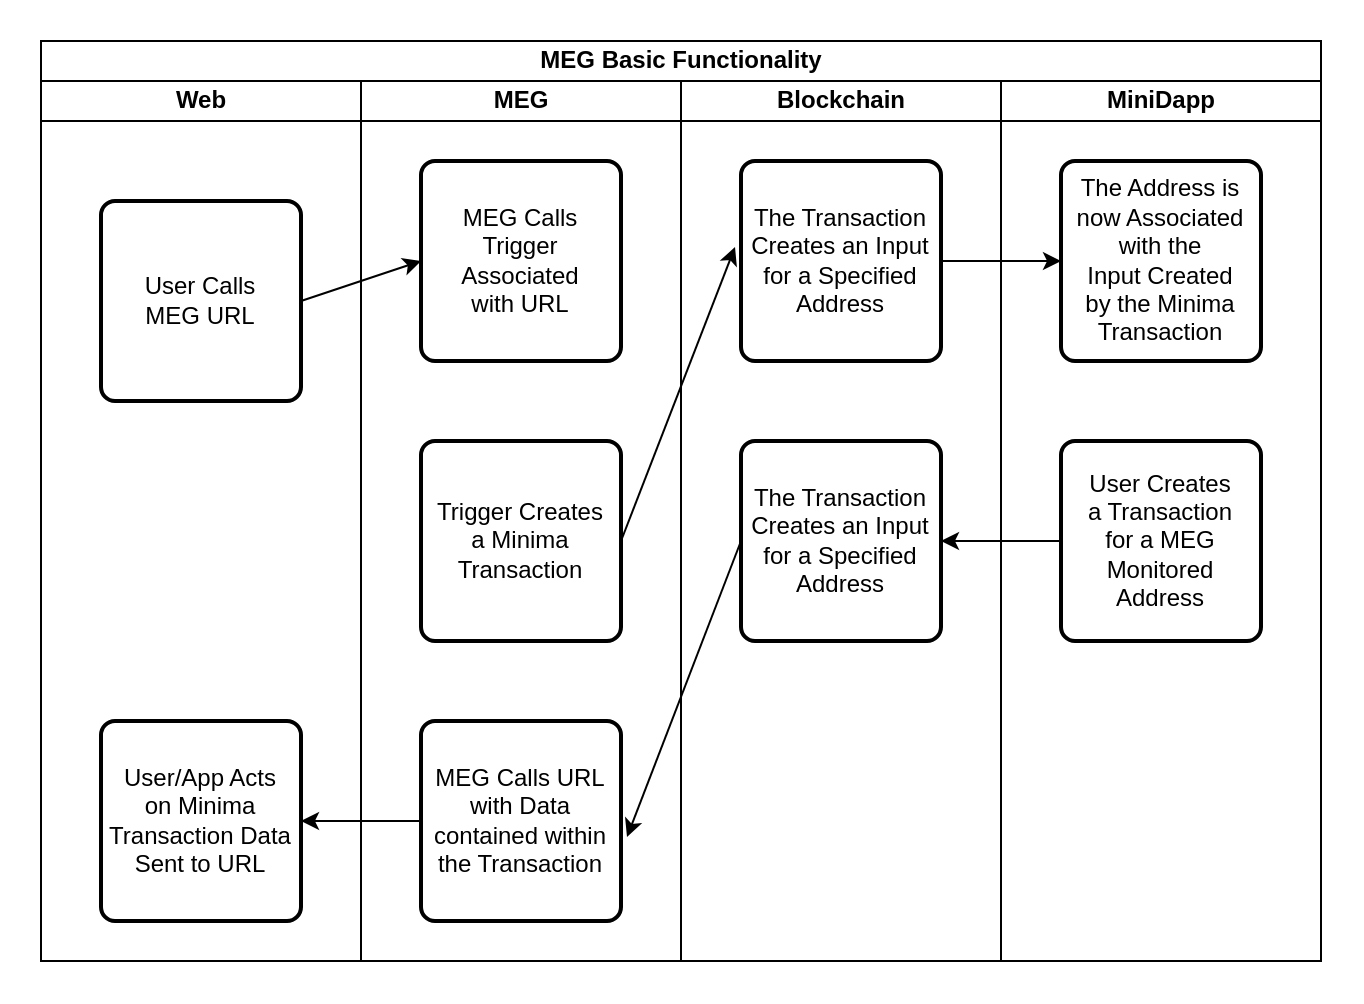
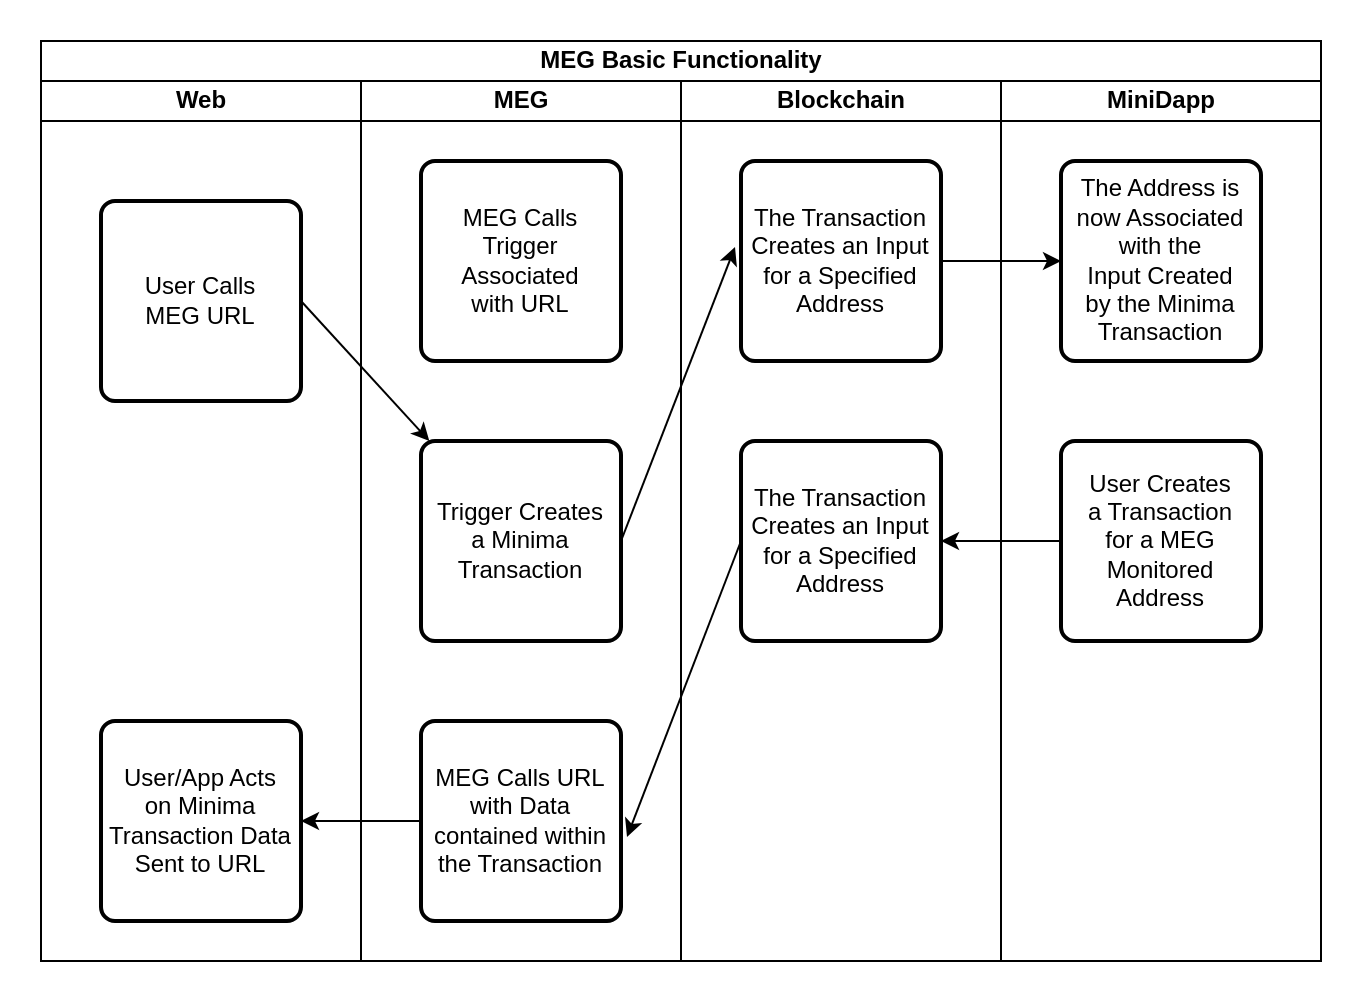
- <mxCell id="16" value="" style="endArrow=classic;html=1;exitX=1;exitY=0.5;exitDx=0;exitDy=0;entryX=0;entryY=0.5;entryDx=0;entryDy=0;" parent="2" source="4" target="7" edge="1"><mxGeometry width="50" height="50" relative="1" as="geometry"><mxPoint x="440" y="290" as="sourcePoint" /><mxPoint x="490" y="240" as="targetPoint" /></mxGeometry></mxCell>
+ <mxCell id="16" value="" style="endArrow=classic;html=1;exitX=1;exitY=0.5;exitDx=0;exitDy=0;" parent="2" source="4" target="8" edge="1"><mxGeometry width="50" height="50" relative="1" as="geometry"><mxPoint x="440" y="290" as="sourcePoint" /><mxPoint x="490" y="240" as="targetPoint" /></mxGeometry></mxCell>
